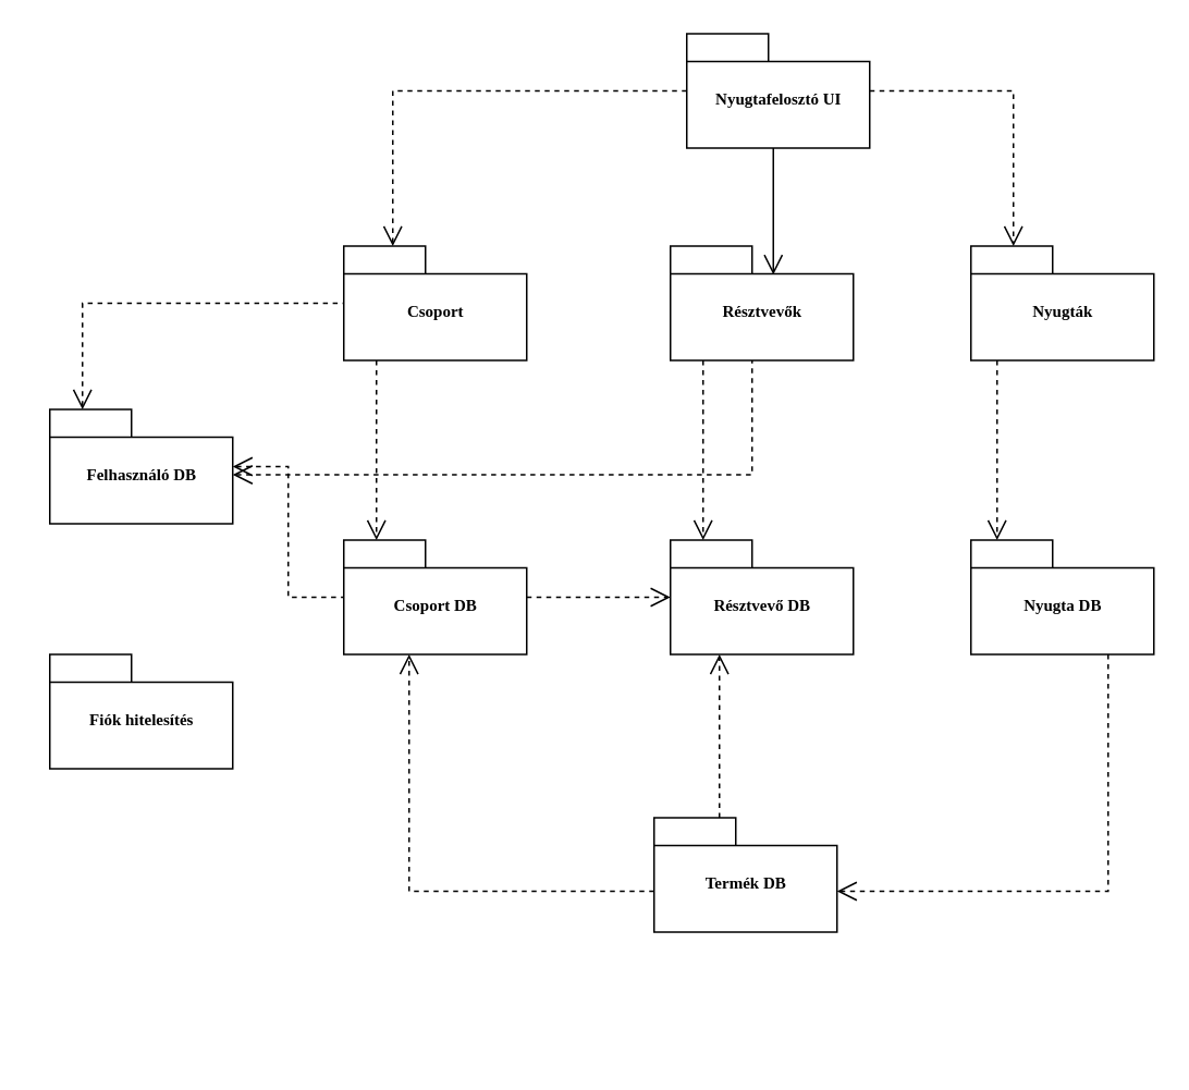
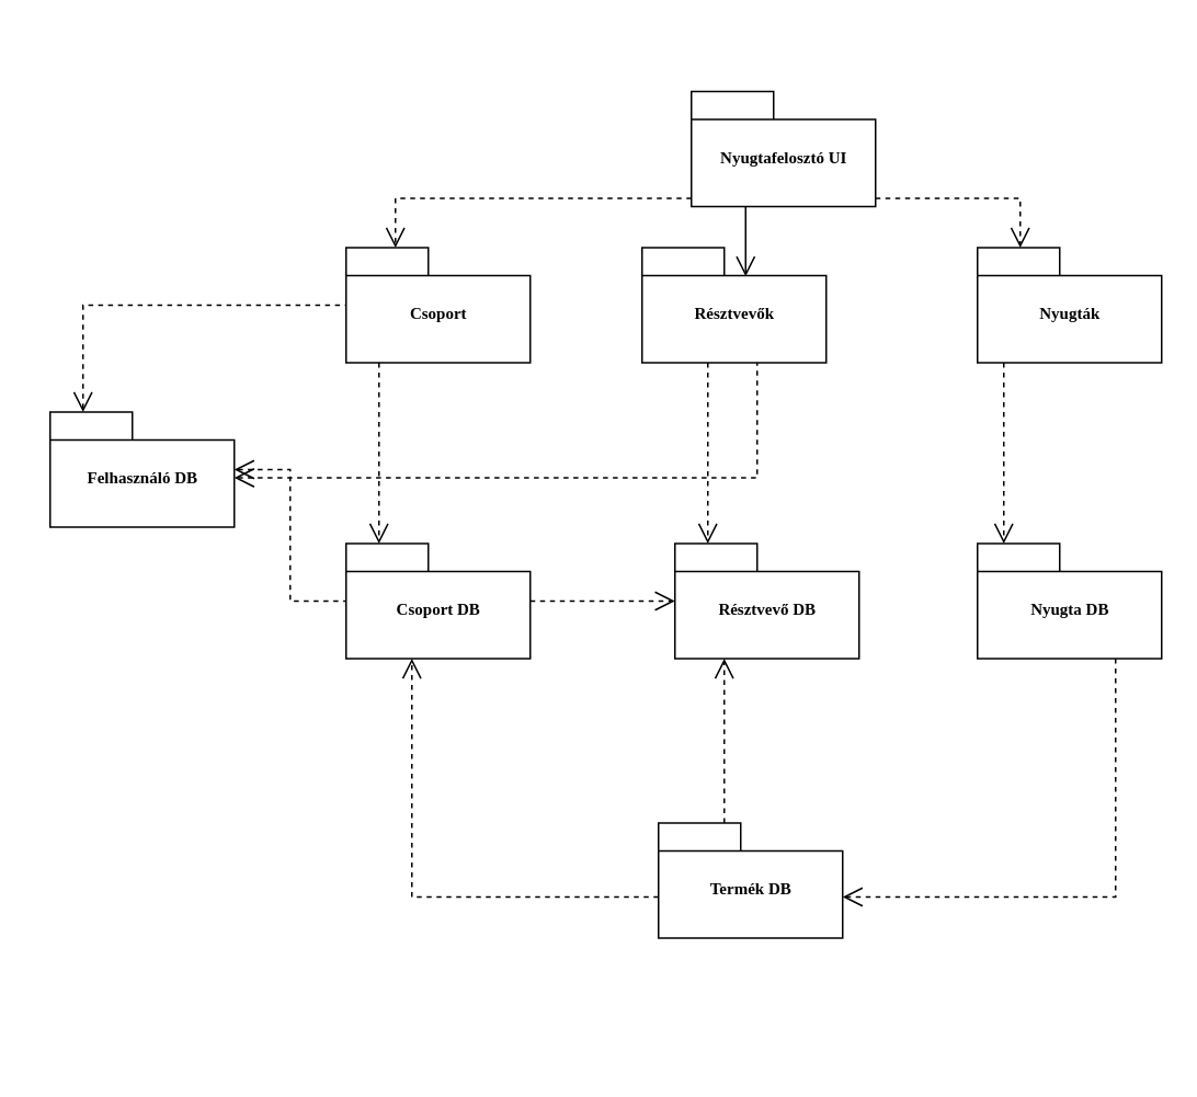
- <mxCell id="17" value="Nyugtafelosztó UI" style="shape=folder;fontStyle=1;spacingTop=10;tabWidth=50;tabHeight=17;tabPosition=left;html=1;rounded=0;shadow=0;comic=0;labelBackgroundColor=none;strokeColor=#000000;strokeWidth=1;fillColor=#ffffff;fontFamily=Verdana;fontSize=10;fontColor=#000000;align=center;" parent="1" vertex="1"><mxGeometry x="420" y="20" width="112" height="70" as="geometry" /></mxCell>
+ <mxCell id="17" value="Nyugtafelosztó UI" style="shape=folder;fontStyle=1;spacingTop=10;tabWidth=50;tabHeight=17;tabPosition=left;html=1;rounded=0;shadow=0;comic=0;labelBackgroundColor=none;strokeColor=#000000;strokeWidth=1;fillColor=#ffffff;fontFamily=Verdana;fontSize=10;fontColor=#000000;align=center;" parent="1" vertex="1"><mxGeometry x="420" y="55" width="112" height="70" as="geometry" /></mxCell>
- <mxCell id="19" value="Résztvevők" style="shape=folder;fontStyle=1;spacingTop=10;tabWidth=50;tabHeight=17;tabPosition=left;html=1;rounded=0;shadow=0;comic=0;labelBackgroundColor=none;strokeColor=#000000;strokeWidth=1;fillColor=#ffffff;fontFamily=Verdana;fontSize=10;fontColor=#000000;align=center;" parent="1" vertex="1"><mxGeometry x="410" y="150" width="112" height="70" as="geometry" /></mxCell>
+ <mxCell id="19" value="Résztvevők" style="shape=folder;fontStyle=1;spacingTop=10;tabWidth=50;tabHeight=17;tabPosition=left;html=1;rounded=0;shadow=0;comic=0;labelBackgroundColor=none;strokeColor=#000000;strokeWidth=1;fillColor=#ffffff;fontFamily=Verdana;fontSize=10;fontColor=#000000;align=center;" parent="1" vertex="1"><mxGeometry x="390" y="150" width="112" height="70" as="geometry" /></mxCell>
- <mxCell id="13" value="Fiók hitelesítés" style="shape=folder;fontStyle=1;spacingTop=10;tabWidth=50;tabHeight=17;tabPosition=left;html=1;rounded=0;shadow=0;comic=0;labelBackgroundColor=none;strokeColor=#000000;strokeWidth=1;fillColor=#ffffff;fontFamily=Verdana;fontSize=10;fontColor=#000000;align=center;" parent="1" vertex="1"><mxGeometry x="30" y="400" width="112" height="70" as="geometry" /></mxCell>
